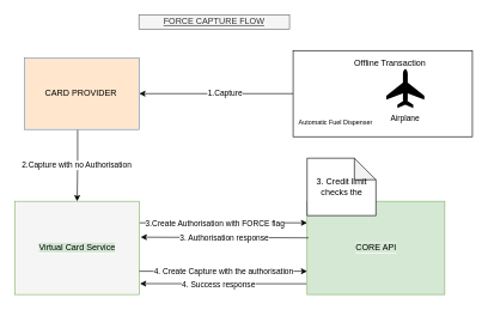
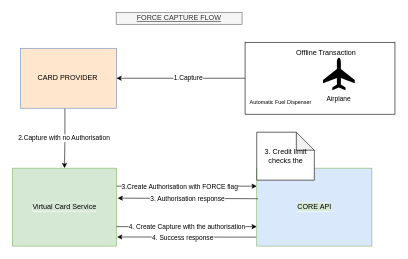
- <mxCell id="14" value="&lt;span style=&quot;background-color: rgb(213 , 232 , 212)&quot;&gt;Virtual Card Service&lt;/span&gt;" style="whiteSpace=wrap;html=1;verticalAlign=middle;labelBackgroundColor=#ffffff;align=center;fillColor=#f5f5f5;strokeColor=#82b366;" vertex="1" parent="1"><mxGeometry x="20" y="280" width="173.5" height="130" as="geometry" /></mxCell>
+ <mxCell id="14" value="&lt;span style=&quot;background-color: rgb(213 , 232 , 212)&quot;&gt;Virtual Card Service&lt;/span&gt;" style="whiteSpace=wrap;html=1;verticalAlign=middle;labelBackgroundColor=#ffffff;align=center;fillColor=#d5e8d4;strokeColor=#82b366;" vertex="1" parent="1"><mxGeometry x="20" y="280" width="173.5" height="130" as="geometry" /></mxCell>
- <mxCell id="15" value="&lt;span style=&quot;background-color: rgb(213 , 232 , 212)&quot;&gt;CORE API&lt;/span&gt;" style="whiteSpace=wrap;html=1;strokeColor=#82b366;fillColor=#d5e8d4;labelBackgroundColor=#ffffff;" vertex="1" parent="1"><mxGeometry x="427.5" y="280" width="192" height="130" as="geometry" /></mxCell>
+ <mxCell id="15" value="&lt;span style=&quot;background-color: rgb(213 , 232 , 212)&quot;&gt;CORE API&lt;/span&gt;" style="whiteSpace=wrap;html=1;strokeColor=#82b366;fillColor=#dae8fc;labelBackgroundColor=#ffffff;" vertex="1" parent="1"><mxGeometry x="427.5" y="280" width="192" height="130" as="geometry" /></mxCell>
